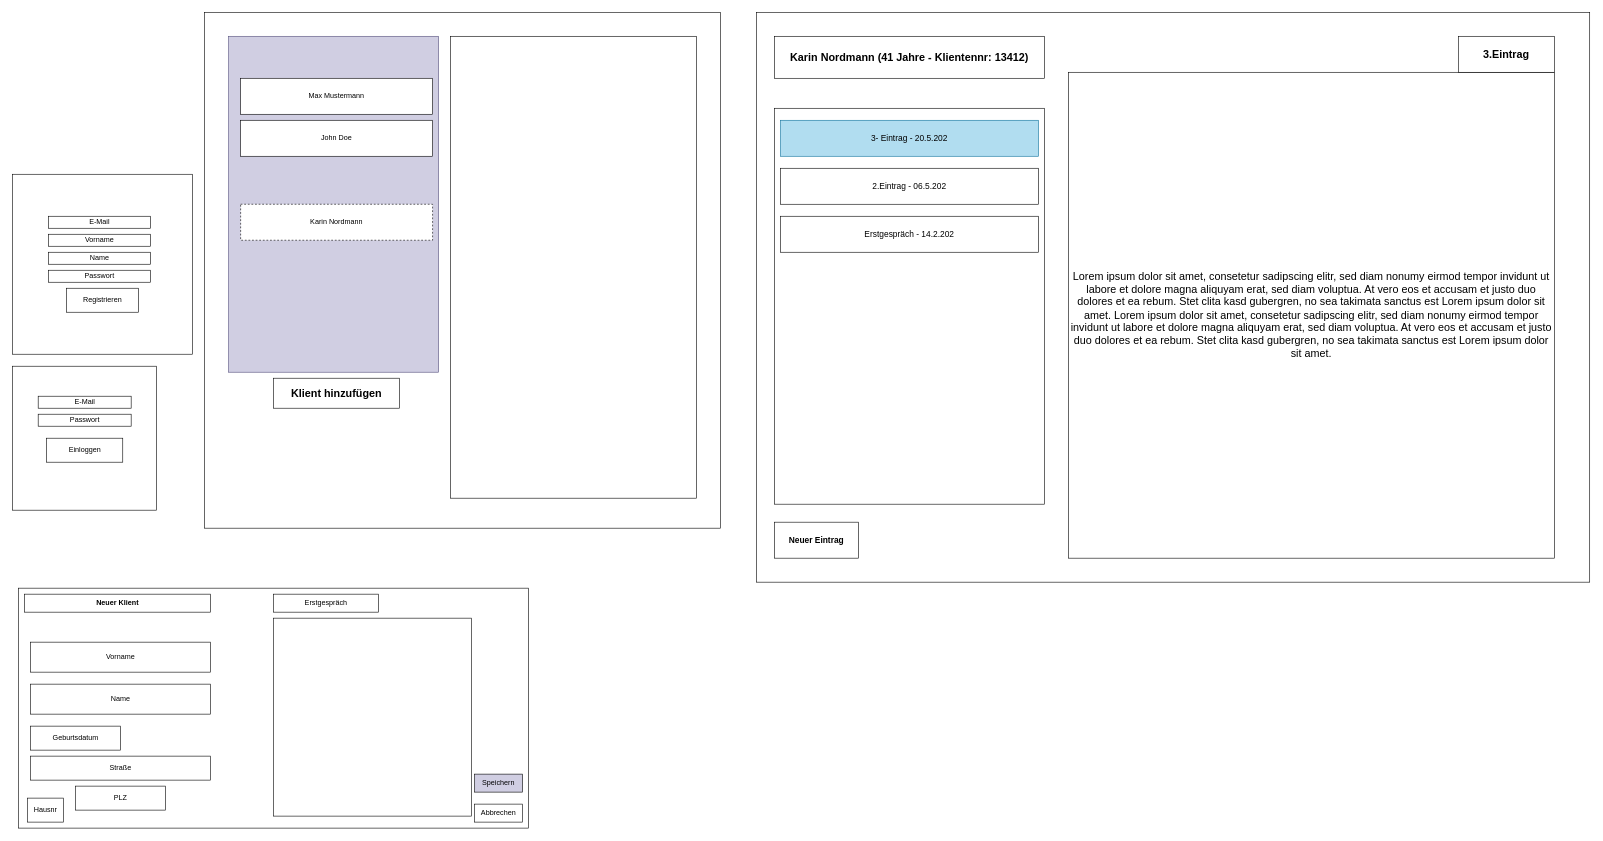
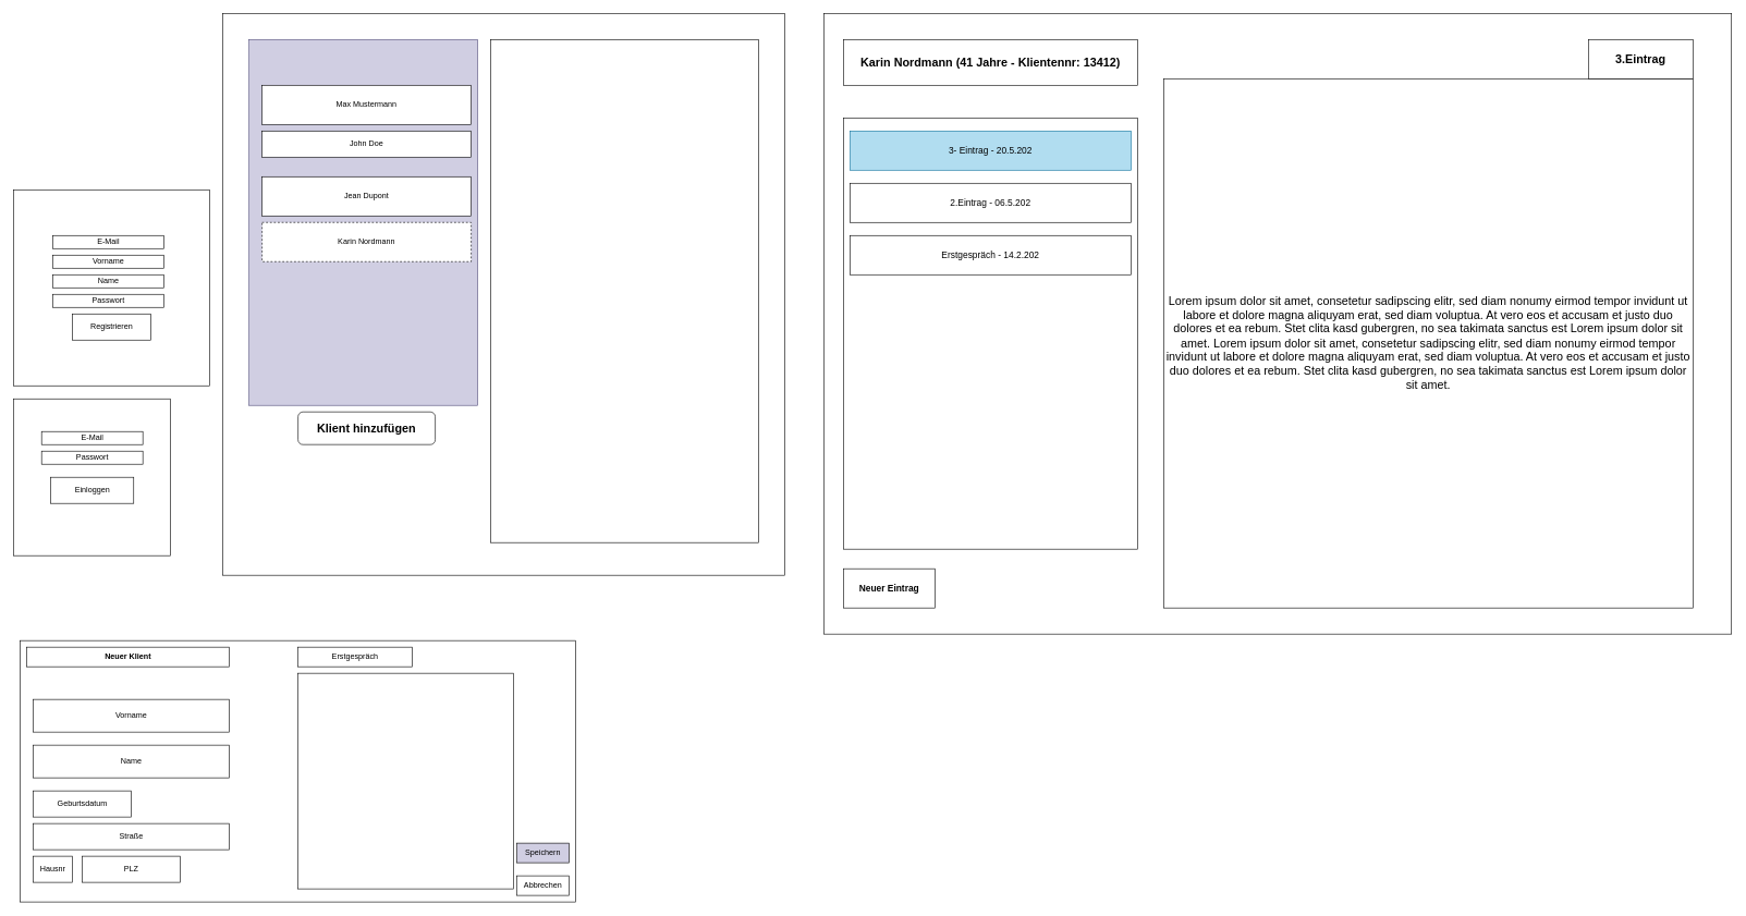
- <mxCell id="16" value="John Doe" style="rounded=0;whiteSpace=wrap;html=1;" vertex="1" parent="1"><mxGeometry x="400" y="200" width="320" height="60" as="geometry" /></mxCell>
+ <mxCell id="16" value="John Doe" style="rounded=0;whiteSpace=wrap;html=1;" vertex="1" parent="1"><mxGeometry x="400" y="200" width="320" height="40" as="geometry" /></mxCell>
+ <mxCell id="17" value="Jean Dupont" style="rounded=0;whiteSpace=wrap;html=1;" vertex="1" parent="1"><mxGeometry x="400" y="270" width="320" height="60" as="geometry" /></mxCell>
- <mxCell id="14" value="&lt;b&gt;&lt;font style=&quot;font-size: 18px&quot;&gt;Klient&amp;nbsp;hinzufügen&lt;/font&gt;&lt;/b&gt;" style="rounded=0;whiteSpace=wrap;html=1;" vertex="1" parent="1"><mxGeometry x="455" y="630" width="210" height="50" as="geometry" /></mxCell>
+ <mxCell id="14" value="&lt;b&gt;&lt;font style=&quot;font-size: 18px&quot;&gt;Klient&amp;nbsp;hinzufügen&lt;/font&gt;&lt;/b&gt;" style="whiteSpace=wrap;html=1;rounded=1;" vertex="1" parent="1"><mxGeometry x="455" y="630" width="210" height="50" as="geometry" /></mxCell>
- <mxCell id="25" value="Hausnr" style="rounded=0;whiteSpace=wrap;html=1;" vertex="1" parent="1"><mxGeometry x="45" y="1330" width="60" height="40" as="geometry" /></mxCell>
+ <mxCell id="25" value="Hausnr" style="rounded=0;whiteSpace=wrap;html=1;" vertex="1" parent="1"><mxGeometry x="50" y="1310" width="60" height="40" as="geometry" /></mxCell>
